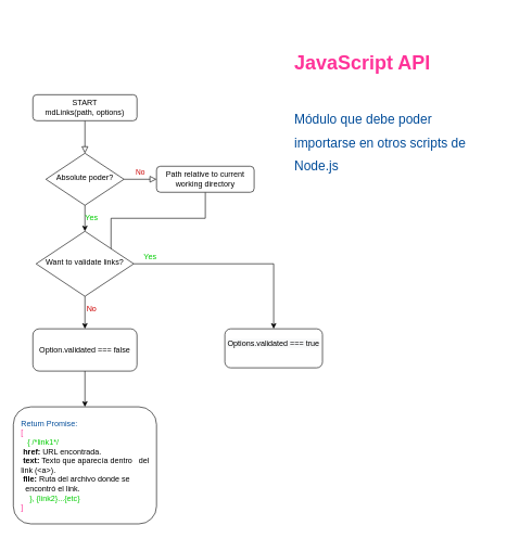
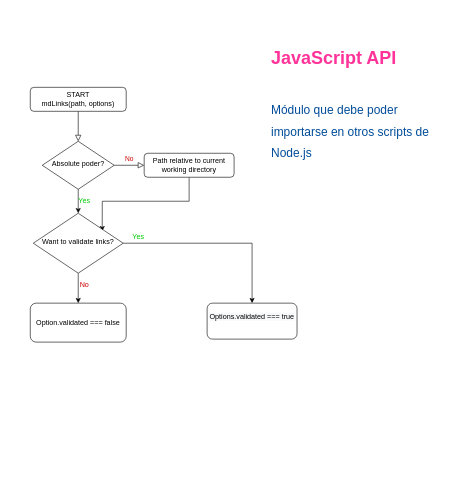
- <mxCell id="7" style="edgeStyle=orthogonalEdgeStyle;rounded=0;orthogonalLoop=1;jettySize=auto;html=1;entryX=0.767;entryY=0.3;entryDx=0;entryDy=0;entryPerimeter=0;fontColor=#00CC00;endArrow=none;" edge="1" parent="1" source="8" target="15"><mxGeometry relative="1" as="geometry"><Array as="points"><mxPoint x="315" y="335" /><mxPoint x="170" y="335" /></Array></mxGeometry></mxCell>
+ <mxCell id="7" style="edgeStyle=orthogonalEdgeStyle;rounded=0;orthogonalLoop=1;jettySize=auto;html=1;entryX=0.767;entryY=0.3;entryDx=0;entryDy=0;entryPerimeter=0;fontColor=#00CC00;" edge="1" parent="1" source="8" target="15"><mxGeometry relative="1" as="geometry"><Array as="points"><mxPoint x="315" y="335" /><mxPoint x="170" y="335" /></Array></mxGeometry></mxCell>
- <mxCell id="9" style="edgeStyle=orthogonalEdgeStyle;rounded=0;orthogonalLoop=1;jettySize=auto;html=1;fontColor=#00CC00;" edge="1" parent="1" source="10" target="11"><mxGeometry relative="1" as="geometry" /></mxCell>
- <mxCell id="11" value="&lt;font color=&quot;#004c99&quot;&gt;Return Promise:&lt;br&gt;&lt;/font&gt;&lt;font color=&quot;#ff3399&quot;&gt;[&lt;br&gt;&lt;/font&gt;&lt;font color=&quot;#00cc00&quot;&gt;&amp;nbsp; &amp;nbsp;{ /*link1*/&lt;br&gt;&lt;/font&gt;&lt;div&gt;&lt;span style=&quot;&quot;&gt; &lt;/span&gt;&lt;b&gt;&lt;span style=&quot;white-space: pre;&quot;&gt; &lt;/span&gt;href:&lt;/b&gt; URL encontrada.&lt;/div&gt;&lt;div&gt;&lt;span style=&quot;&quot;&gt; &lt;/span&gt;&lt;b&gt;&lt;span style=&quot;white-space: pre;&quot;&gt; &lt;/span&gt;text:&lt;/b&gt; Texto que aparecía dentro &lt;span style=&quot;white-space: pre;&quot;&gt; &lt;/span&gt;&lt;span style=&quot;white-space: pre;&quot;&gt; &lt;/span&gt;del link (&amp;lt;a&amp;gt;).&lt;/div&gt;&lt;div&gt;&lt;span style=&quot;&quot;&gt; &lt;/span&gt;&lt;b&gt;&lt;span style=&quot;white-space: pre;&quot;&gt; &lt;/span&gt;file: &lt;/b&gt;Ruta del archivo donde se &lt;span style=&quot;white-space: pre;&quot;&gt; &lt;/span&gt;&lt;span style=&quot;white-space: pre;&quot;&gt; &lt;/span&gt;encontró el link.&lt;/div&gt;&amp;nbsp; &amp;nbsp; &lt;font color=&quot;#00cc00&quot;&gt;}, {link2}...{etc}&lt;/font&gt;&lt;br&gt;&lt;font color=&quot;#ff3399&quot;&gt;]&lt;/font&gt;" style="rounded=1;whiteSpace=wrap;html=1;fontSize=12;glass=0;strokeWidth=1;shadow=0;align=left;labelPosition=center;verticalLabelPosition=middle;verticalAlign=middle;spacingLeft=10;spacingRight=10;" vertex="1" parent="1"><mxGeometry x="20" y="625" width="220" height="180" as="geometry" /></mxCell>
